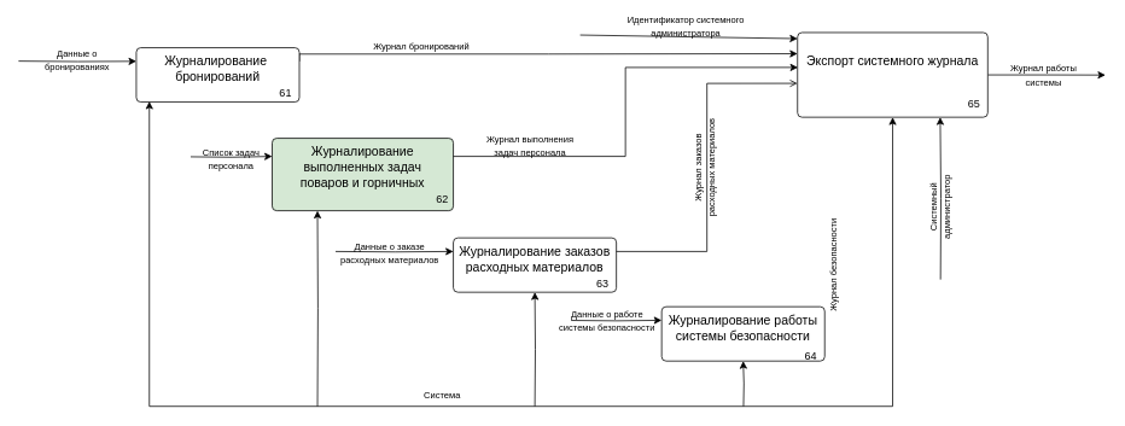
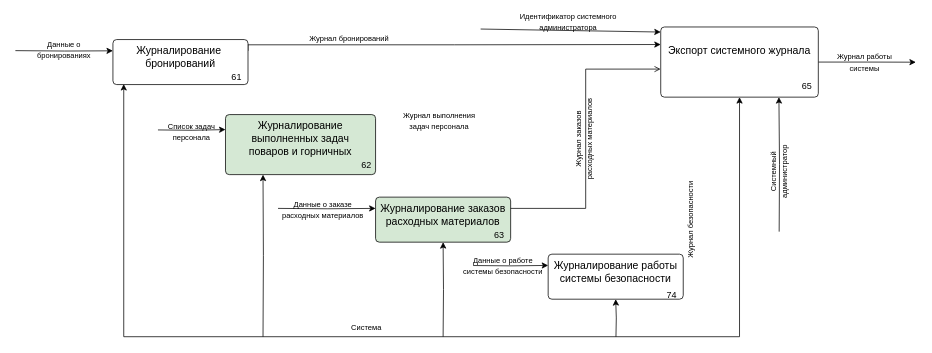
- <mxCell id="27" style="edgeStyle=orthogonalEdgeStyle;rounded=0;orthogonalLoop=1;jettySize=auto;html=1;exitX=1;exitY=0.25;exitDx=0;exitDy=0;entryX=0.002;entryY=0.412;entryDx=0;entryDy=0;entryPerimeter=0;" parent="1" source="7" target="13" edge="1"><mxGeometry relative="1" as="geometry" /></mxCell>
- <mxCell id="10" value="&lt;span style=&quot;font-size: 14px;&quot;&gt;Журналирование заказов расходных материалов&lt;br&gt;&lt;/span&gt;" style="html=1;align=center;verticalAlign=top;rounded=1;absoluteArcSize=1;arcSize=10;dashed=0;whiteSpace=wrap;" parent="1" vertex="1"><mxGeometry x="500" y="262" width="180" height="60" as="geometry" /></mxCell>
+ <mxCell id="10" value="&lt;span style=&quot;font-size: 14px;&quot;&gt;Журналирование заказов расходных материалов&lt;br&gt;&lt;/span&gt;" style="html=1;align=center;verticalAlign=top;rounded=1;absoluteArcSize=1;arcSize=10;dashed=0;whiteSpace=wrap;fillColor=#d5e8d4;" parent="1" vertex="1"><mxGeometry x="500" y="262" width="180" height="60" as="geometry" /></mxCell>
- <mxCell id="32" value="64" style="text;html=1;strokeColor=none;fillColor=none;align=center;verticalAlign=middle;whiteSpace=wrap;rounded=0;" parent="1" vertex="1"><mxGeometry x="890" y="378" width="10" height="30" as="geometry" /></mxCell>
+ <mxCell id="32" value="74" style="text;html=1;strokeColor=none;fillColor=none;align=center;verticalAlign=middle;whiteSpace=wrap;rounded=0;" parent="1" vertex="1"><mxGeometry x="890" y="378" width="10" height="30" as="geometry" /></mxCell>
